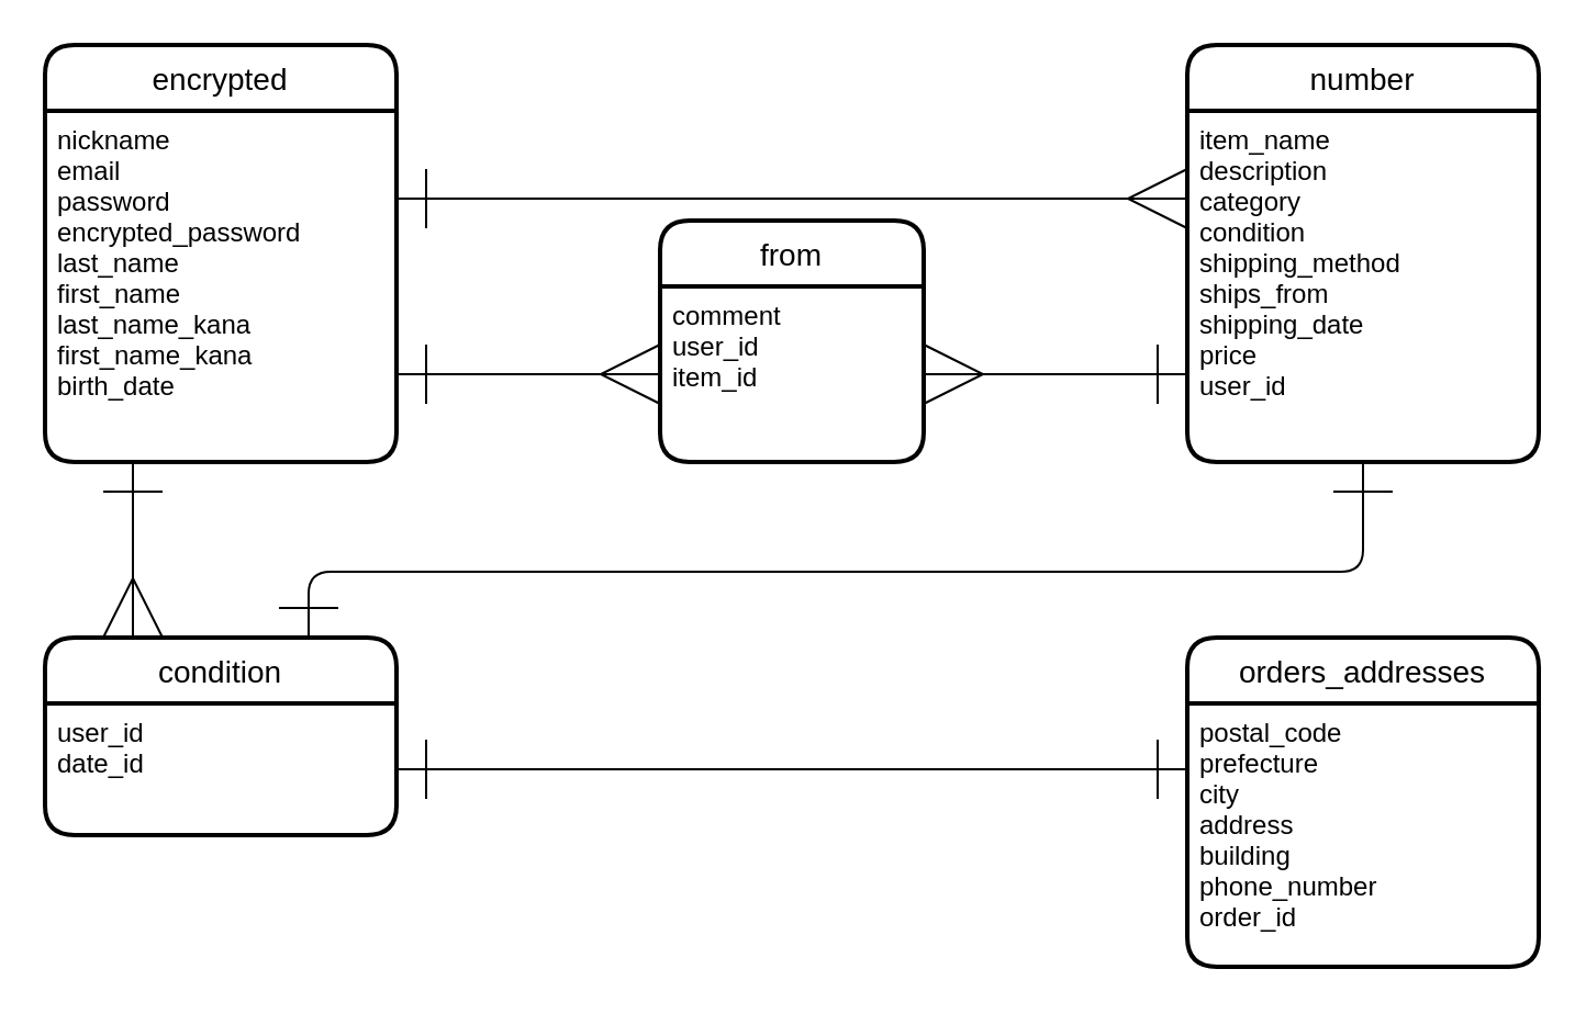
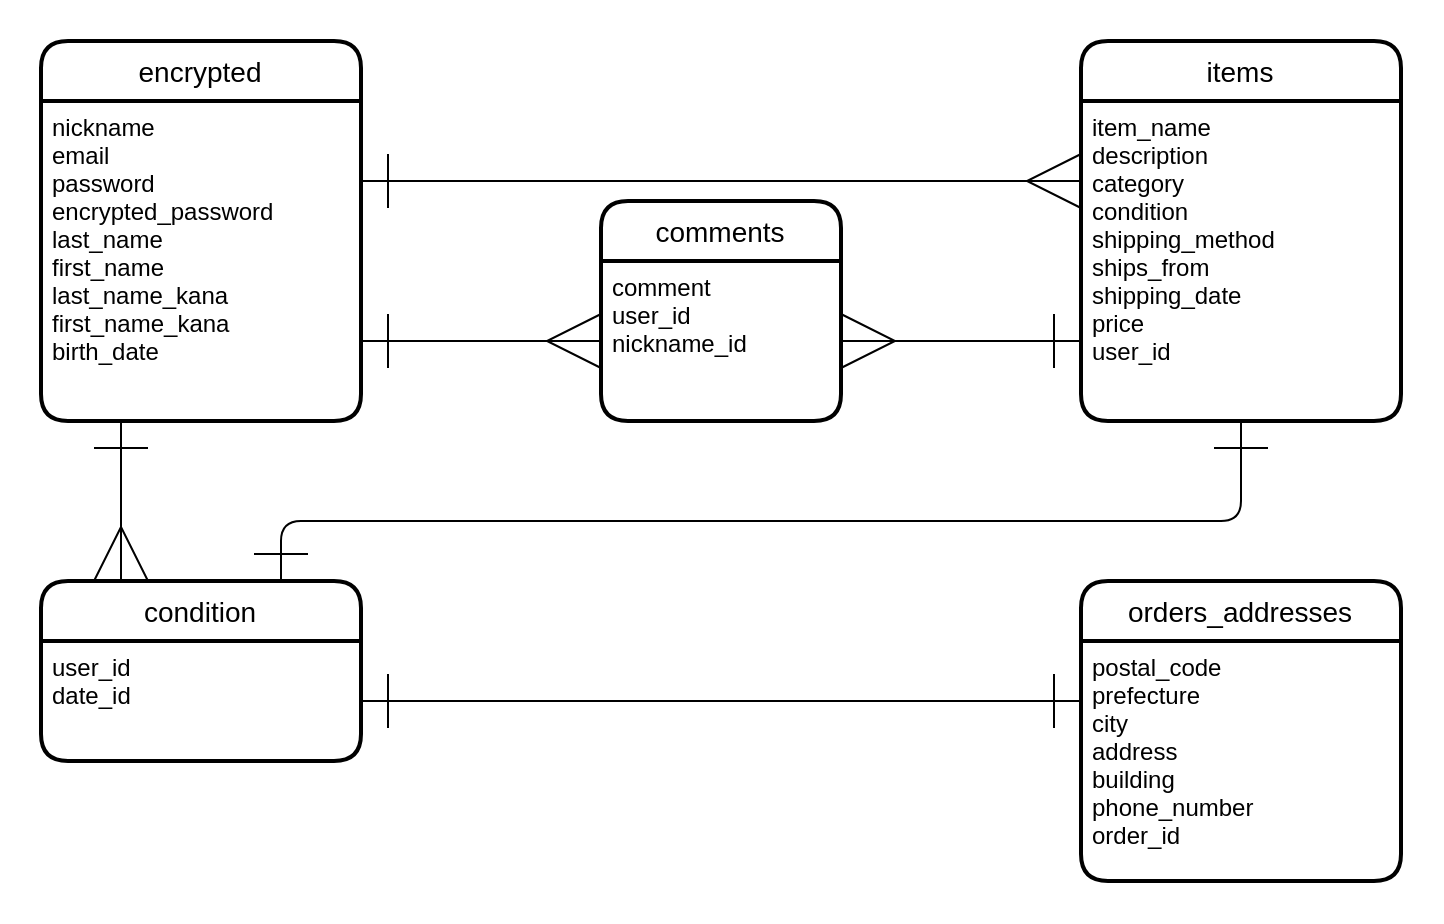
- <mxCell id="8" value="number" style="swimlane;childLayout=stackLayout;horizontal=1;startSize=30;horizontalStack=0;rounded=1;fontSize=14;fontStyle=0;strokeWidth=2;resizeParent=0;resizeLast=1;shadow=0;dashed=0;align=center;" vertex="1" parent="1"><mxGeometry x="540" y="20" width="160" height="190" as="geometry" /></mxCell>
+ <mxCell id="8" value="items" style="swimlane;childLayout=stackLayout;horizontal=1;startSize=30;horizontalStack=0;rounded=1;fontSize=14;fontStyle=0;strokeWidth=2;resizeParent=0;resizeLast=1;shadow=0;dashed=0;align=center;" vertex="1" parent="1"><mxGeometry x="540" y="20" width="160" height="190" as="geometry" /></mxCell>
- <mxCell id="6" value="from" style="swimlane;childLayout=stackLayout;horizontal=1;startSize=30;horizontalStack=0;rounded=1;fontSize=14;fontStyle=0;strokeWidth=2;resizeParent=0;resizeLast=1;shadow=0;dashed=0;align=center;" vertex="1" parent="1"><mxGeometry x="300" y="100" width="120" height="110" as="geometry" /></mxCell>
+ <mxCell id="6" value="comments" style="swimlane;childLayout=stackLayout;horizontal=1;startSize=30;horizontalStack=0;rounded=1;fontSize=14;fontStyle=0;strokeWidth=2;resizeParent=0;resizeLast=1;shadow=0;dashed=0;align=center;" vertex="1" parent="1"><mxGeometry x="300" y="100" width="120" height="110" as="geometry" /></mxCell>
- <mxCell id="7" value="comment&#10;user_id&#10;item_id&#10;" style="align=left;strokeColor=none;fillColor=none;spacingLeft=4;fontSize=12;verticalAlign=top;resizable=0;rotatable=0;part=1;" vertex="1" parent="6"><mxGeometry y="30" width="120" height="80" as="geometry" /></mxCell>
+ <mxCell id="7" value="comment&#10;user_id&#10;nickname_id&#10;" style="align=left;strokeColor=none;fillColor=none;spacingLeft=4;fontSize=12;verticalAlign=top;resizable=0;rotatable=0;part=1;" vertex="1" parent="6"><mxGeometry y="30" width="120" height="80" as="geometry" /></mxCell>
